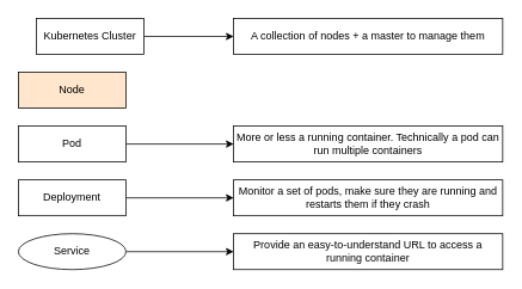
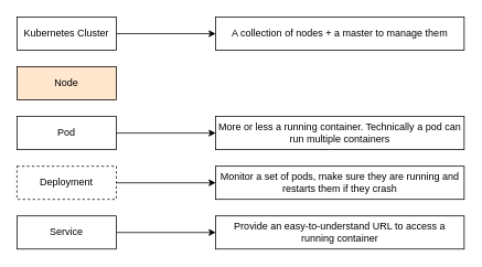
- <mxCell id="3" value="Kubernetes Cluster" style="rounded=0;whiteSpace=wrap;html=1;" vertex="1" parent="1"><mxGeometry x="40" y="20" width="120" height="40" as="geometry" /></mxCell>
+ <mxCell id="3" value="Kubernetes Cluster" style="rounded=0;whiteSpace=wrap;html=1;" vertex="1" parent="1"><mxGeometry x="20" y="20" width="120" height="40" as="geometry" /></mxCell>
- <mxCell id="10" value="Deployment" style="rounded=0;whiteSpace=wrap;html=1;" vertex="1" parent="1"><mxGeometry x="20" y="200" width="120" height="40" as="geometry" /></mxCell>
+ <mxCell id="10" value="Deployment" style="rounded=0;whiteSpace=wrap;html=1;dashed=1;" vertex="1" parent="1"><mxGeometry x="20" y="200" width="120" height="40" as="geometry" /></mxCell>
- <mxCell id="13" value="Service" style="ellipse;whiteSpace=wrap;html=1;" vertex="1" parent="1"><mxGeometry x="20" y="260" width="120" height="40" as="geometry" /></mxCell>
+ <mxCell id="13" value="Service" style="rounded=0;whiteSpace=wrap;html=1;" vertex="1" parent="1"><mxGeometry x="20" y="260" width="120" height="40" as="geometry" /></mxCell>
